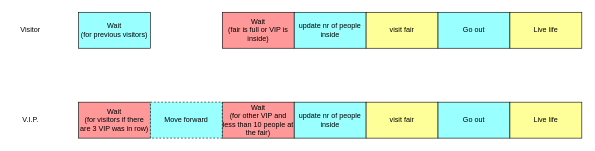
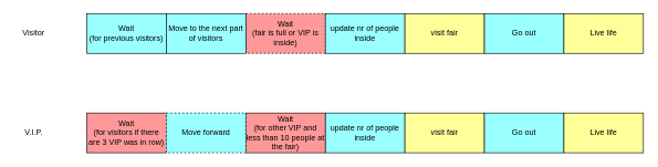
+ <mxCell id="14" value="Move to the next part of visitors" style="rounded=0;whiteSpace=wrap;html=1;fillColor=#99FFFF;" vertex="1" parent="1"><mxGeometry x="250" y="20" width="120" height="60" as="geometry" /></mxCell>
- <mxCell id="4" value="Wait &lt;br&gt;(fair is full or VIP is inside)" style="rounded=0;whiteSpace=wrap;html=1;fillColor=#FF9999;" vertex="1" parent="1"><mxGeometry x="370" y="20" width="120" height="60" as="geometry" /></mxCell>
+ <mxCell id="4" value="Wait &lt;br&gt;(fair is full or VIP is inside)" style="rounded=0;whiteSpace=wrap;html=1;fillColor=#FF9999;dashed=1;" vertex="1" parent="1"><mxGeometry x="370" y="20" width="120" height="60" as="geometry" /></mxCell>
